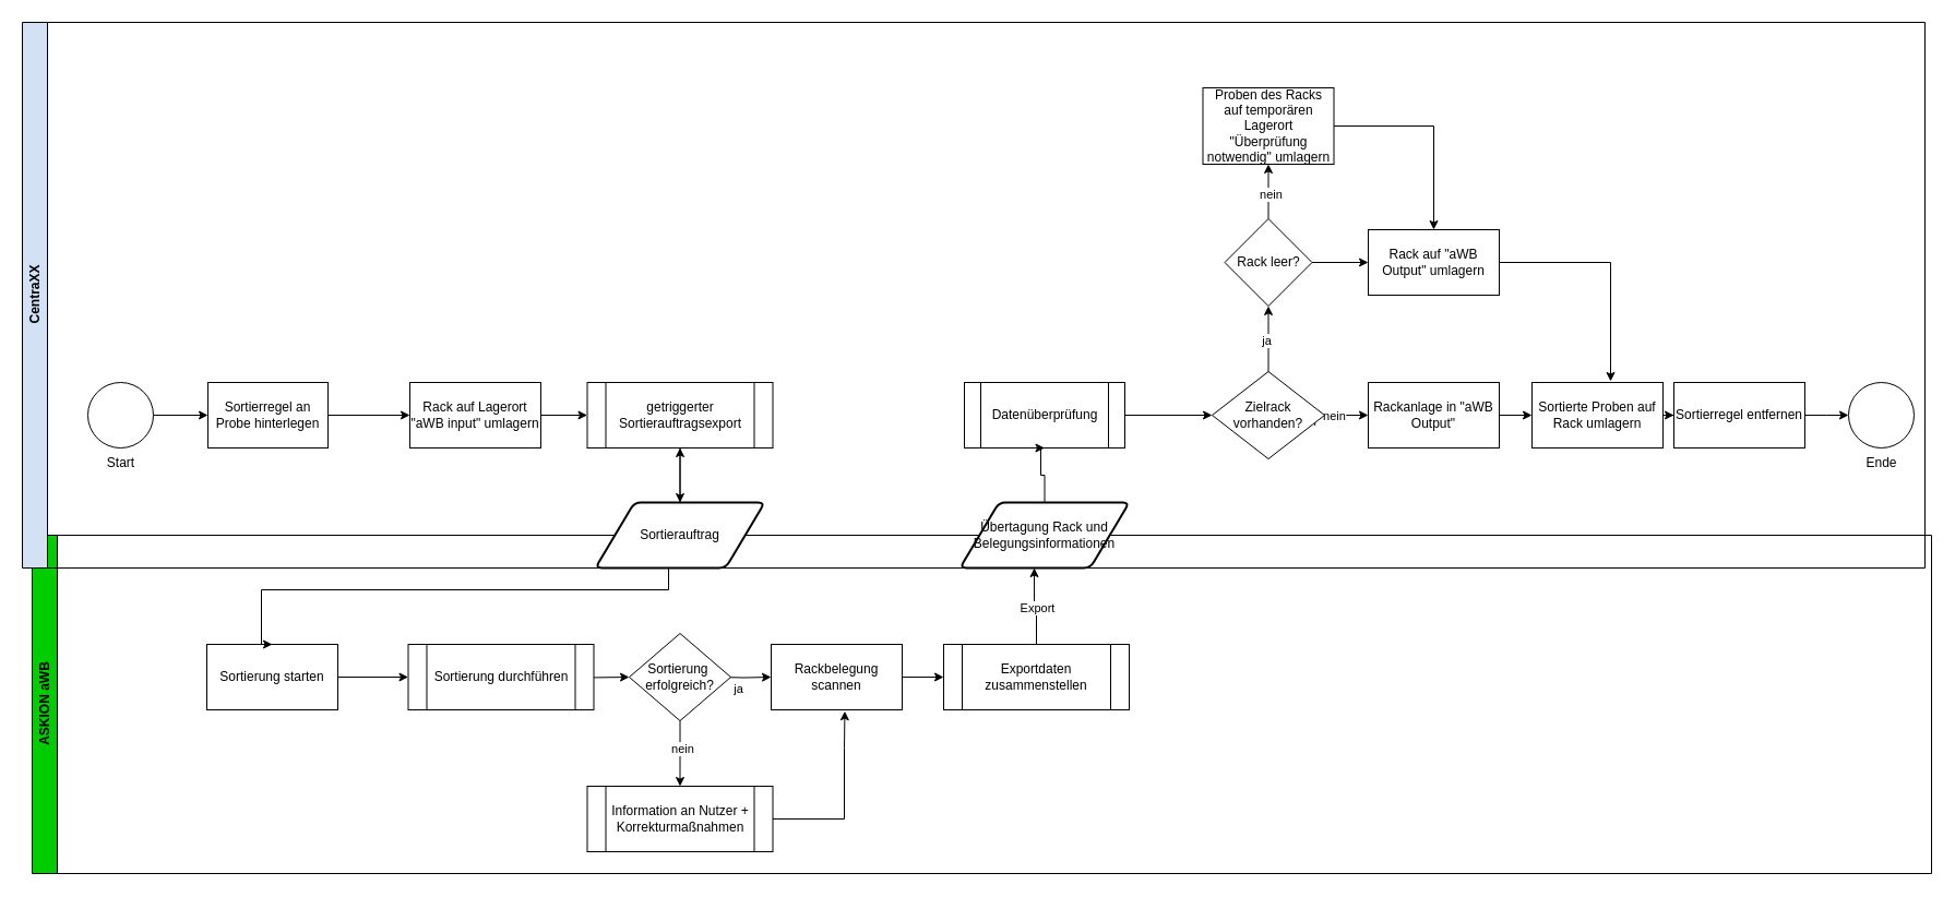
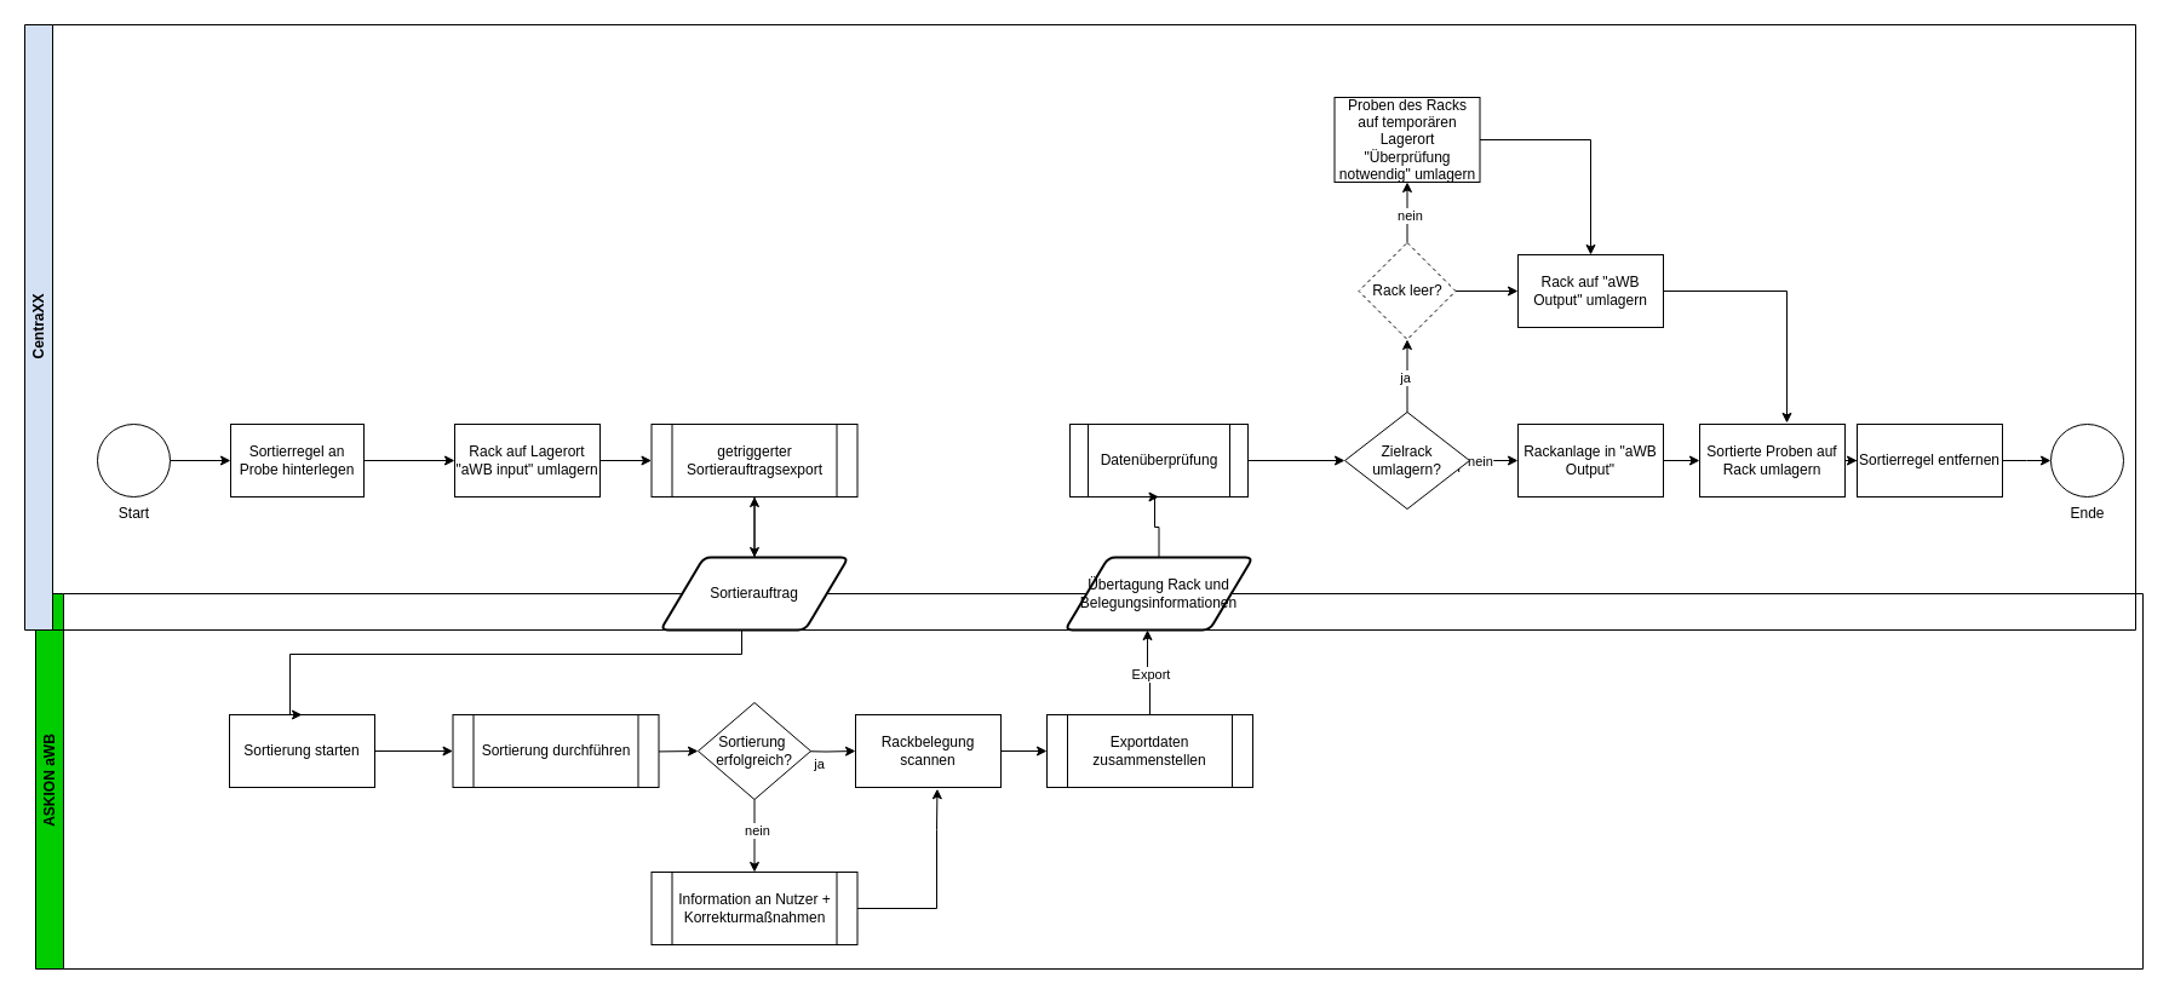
- <mxCell id="45" value="Rack leer?" style="rhombus;whiteSpace=wrap;html=1;" vertex="1" parent="20"><mxGeometry x="1101.5" y="180" width="80" height="80" as="geometry" /></mxCell>
+ <mxCell id="45" value="Rack leer?" style="rhombus;whiteSpace=wrap;html=1;dashed=1;" vertex="1" parent="20"><mxGeometry x="1101.5" y="180" width="80" height="80" as="geometry" /></mxCell>
- <mxCell id="35" value="Zielrack vorhanden?" style="rhombus;whiteSpace=wrap;html=1;" vertex="1" parent="20"><mxGeometry x="1090" y="320" width="103" height="80" as="geometry" /></mxCell>
+ <mxCell id="35" value="Zielrack umlagern?" style="rhombus;whiteSpace=wrap;html=1;" vertex="1" parent="20"><mxGeometry x="1090" y="320" width="103" height="80" as="geometry" /></mxCell>
